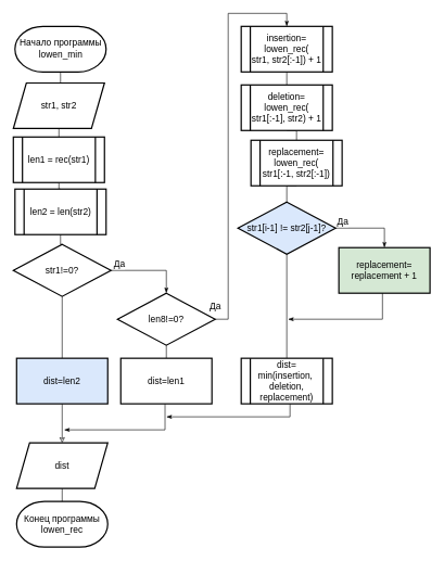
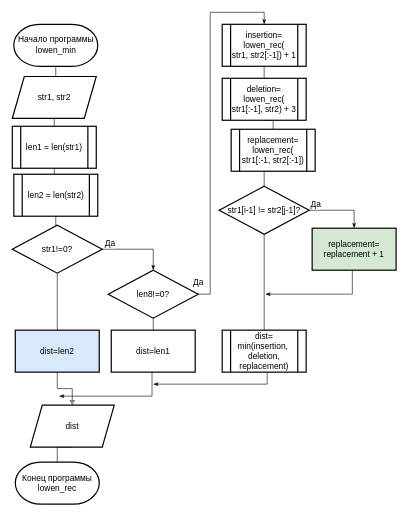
- <mxCell id="26" value="deletion=&lt;br&gt;lowen_rec(&lt;br&gt;str1[:-1], str2) + 1" style="shape=process;whiteSpace=wrap;html=1;backgroundOutline=1;strokeWidth=2;fontSize=14;" parent="1" vertex="1"><mxGeometry x="370" y="130" width="140" height="70" as="geometry" /></mxCell>
+ <mxCell id="26" value="deletion=&lt;br&gt;lowen_rec(&lt;br&gt;str1[:-1], str2) + 3" style="shape=process;whiteSpace=wrap;html=1;backgroundOutline=1;strokeWidth=2;fontSize=14;" parent="1" vertex="1"><mxGeometry x="370" y="130" width="140" height="70" as="geometry" /></mxCell>
- <mxCell id="8" value="len1 = rec(str1)" style="shape=process;whiteSpace=wrap;html=1;backgroundOutline=1;strokeWidth=2;fontSize=14;" parent="1" vertex="1"><mxGeometry x="20" y="210" width="140" height="70" as="geometry" /></mxCell>
+ <mxCell id="8" value="len1 = len(str1)" style="shape=process;whiteSpace=wrap;html=1;backgroundOutline=1;strokeWidth=2;fontSize=14;" parent="1" vertex="1"><mxGeometry x="20" y="210" width="140" height="70" as="geometry" /></mxCell>
- <mxCell id="31" value="&lt;span style=&quot;font-size: 14px&quot;&gt;str1[i-1] != str2[j-1]?&lt;/span&gt;" style="rhombus;whiteSpace=wrap;html=1;strokeWidth=2;fontSize=14;fillColor=#dae8fc;" parent="1" vertex="1"><mxGeometry x="365" y="310" width="150" height="80" as="geometry" /></mxCell>
+ <mxCell id="31" value="&lt;span style=&quot;font-size: 14px&quot;&gt;str1[i-1] != str2[j-1]?&lt;/span&gt;" style="rhombus;whiteSpace=wrap;html=1;strokeWidth=2;fontSize=14;" parent="1" vertex="1"><mxGeometry x="365" y="310" width="150" height="80" as="geometry" /></mxCell>
- <mxCell id="15" value="dist" style="shape=parallelogram;perimeter=parallelogramPerimeter;whiteSpace=wrap;html=1;fixedSize=1;strokeWidth=2;fontSize=14;" parent="1" vertex="1"><mxGeometry x="25" y="680" width="140" height="70" as="geometry" /></mxCell>
+ <mxCell id="15" value="dist" style="shape=parallelogram;perimeter=parallelogramPerimeter;whiteSpace=wrap;html=1;fixedSize=1;strokeWidth=2;fontSize=14;" parent="1" vertex="1"><mxGeometry x="50" y="675" width="140" height="70" as="geometry" /></mxCell>
